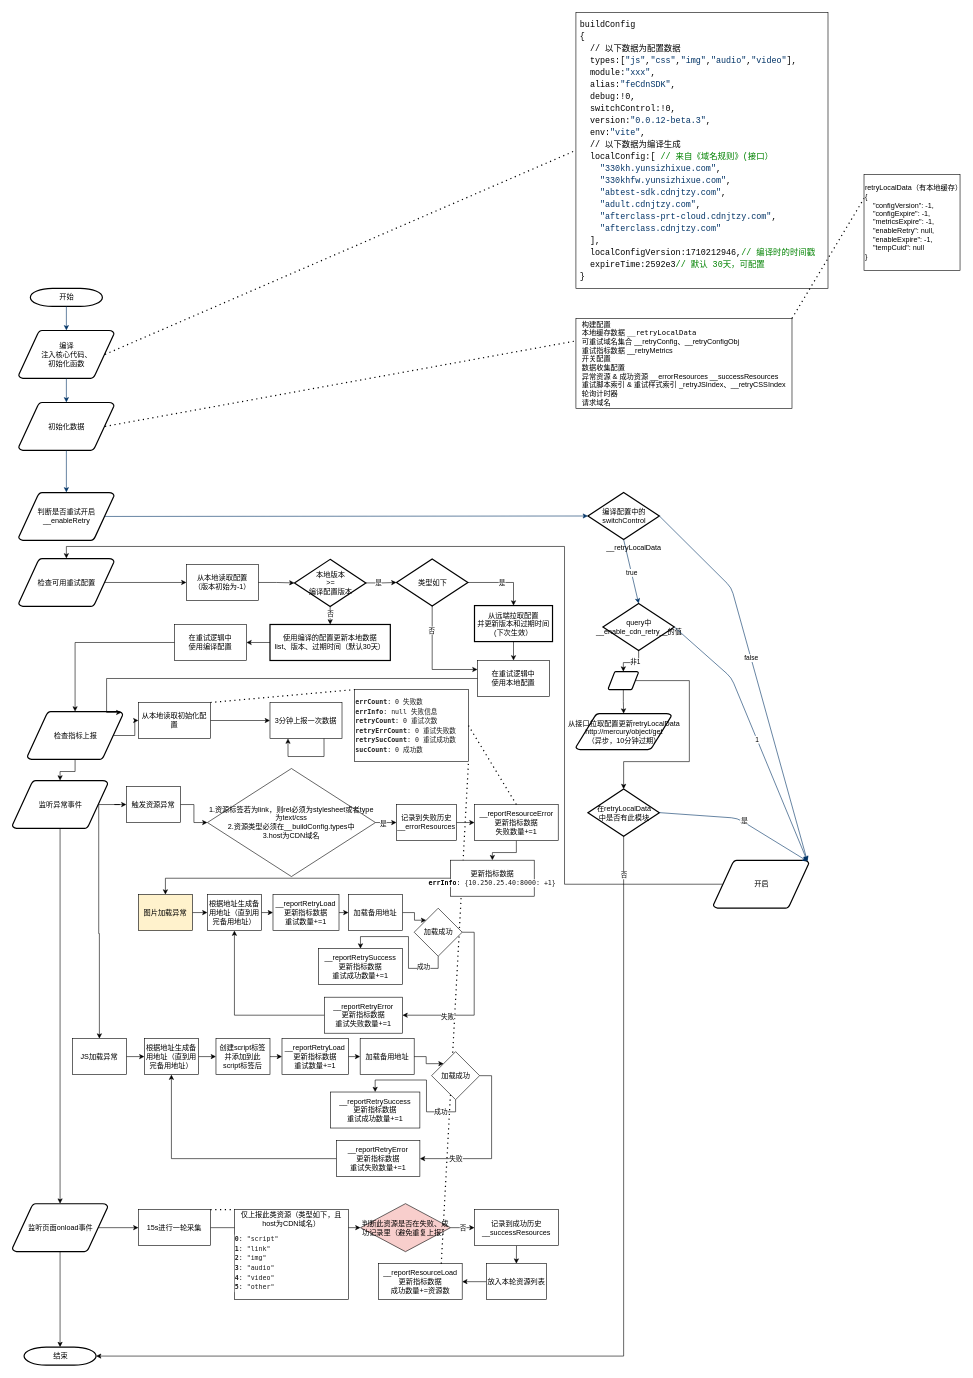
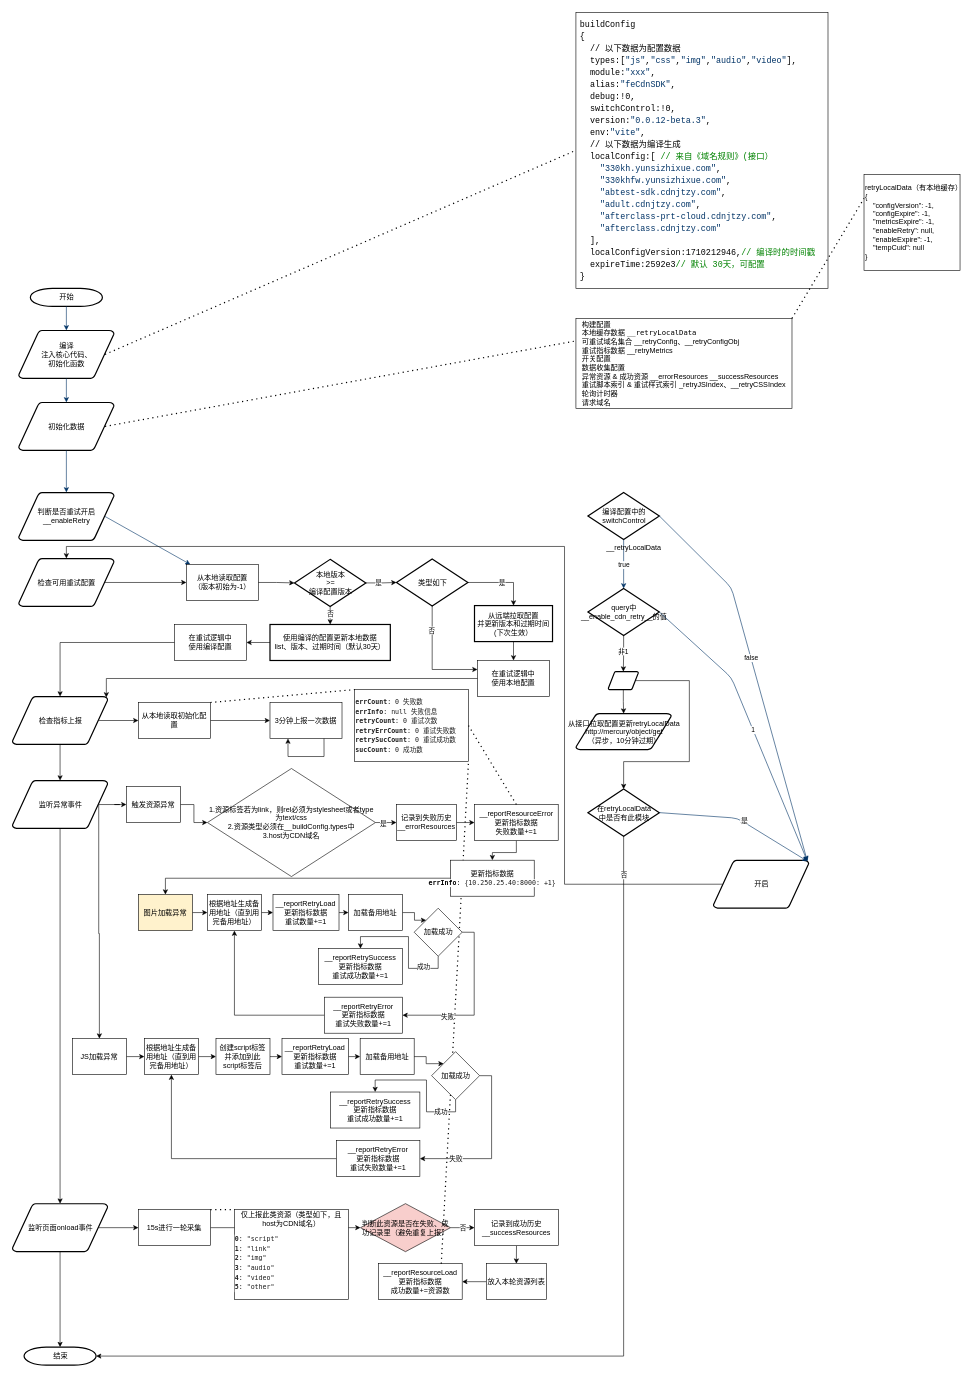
- <mxCell id="19" style="entryX=0;entryY=0.5;entryPerimeter=0;fontStyle=1;strokeColor=#003366;strokeWidth=1;html=1;exitX=0.905;exitY=0.5;exitDx=0;exitDy=0;exitPerimeter=0;entryDx=0;entryDy=0;" parent="1" source="17" target="18" edge="1"><mxGeometry relative="1" as="geometry"><mxPoint x="120" y="760" as="sourcePoint" /><mxPoint x="120" y="820" as="targetPoint" /></mxGeometry></mxCell>
+ <mxCell id="19" style="fontStyle=1;strokeColor=#003366;strokeWidth=1;html=1;exitX=0.905;exitY=0.5;exitDx=0;exitDy=0;exitPerimeter=0;" parent="1" source="17" target="42" edge="1"><mxGeometry relative="1" as="geometry"><mxPoint x="120" y="760" as="sourcePoint" /><mxPoint x="120" y="820" as="targetPoint" /></mxGeometry></mxCell>
- <mxCell id="25" value="query中&lt;div&gt;__enable_cdn_retry__的值&lt;br&gt;&lt;/div&gt;" style="shape=mxgraph.flowchart.decision;strokeWidth=2;gradientColor=none;gradientDirection=north;fontStyle=0;html=1;" parent="1" vertex="1"><mxGeometry x="1004" y="1005" width="119" height="78.5" as="geometry" /></mxCell>
+ <mxCell id="25" value="query中&lt;div&gt;__enable_cdn_retry__的值&lt;br&gt;&lt;/div&gt;" style="shape=mxgraph.flowchart.decision;strokeWidth=2;gradientColor=none;gradientDirection=north;fontStyle=0;html=1;" parent="1" vertex="1"><mxGeometry x="979" y="980" width="119" height="78.5" as="geometry" /></mxCell>
- <mxCell id="53" value="检查指标上报" style="shape=mxgraph.flowchart.data;strokeWidth=2;gradientColor=none;gradientDirection=north;fontStyle=0;html=1;" parent="1" vertex="1"><mxGeometry x="45" y="1185" width="159" height="80" as="geometry" /></mxCell>
+ <mxCell id="53" value="检查指标上报" style="shape=mxgraph.flowchart.data;strokeWidth=2;gradientColor=none;gradientDirection=north;fontStyle=0;html=1;" parent="1" vertex="1"><mxGeometry x="20" y="1160" width="159" height="80" as="geometry" /></mxCell>
